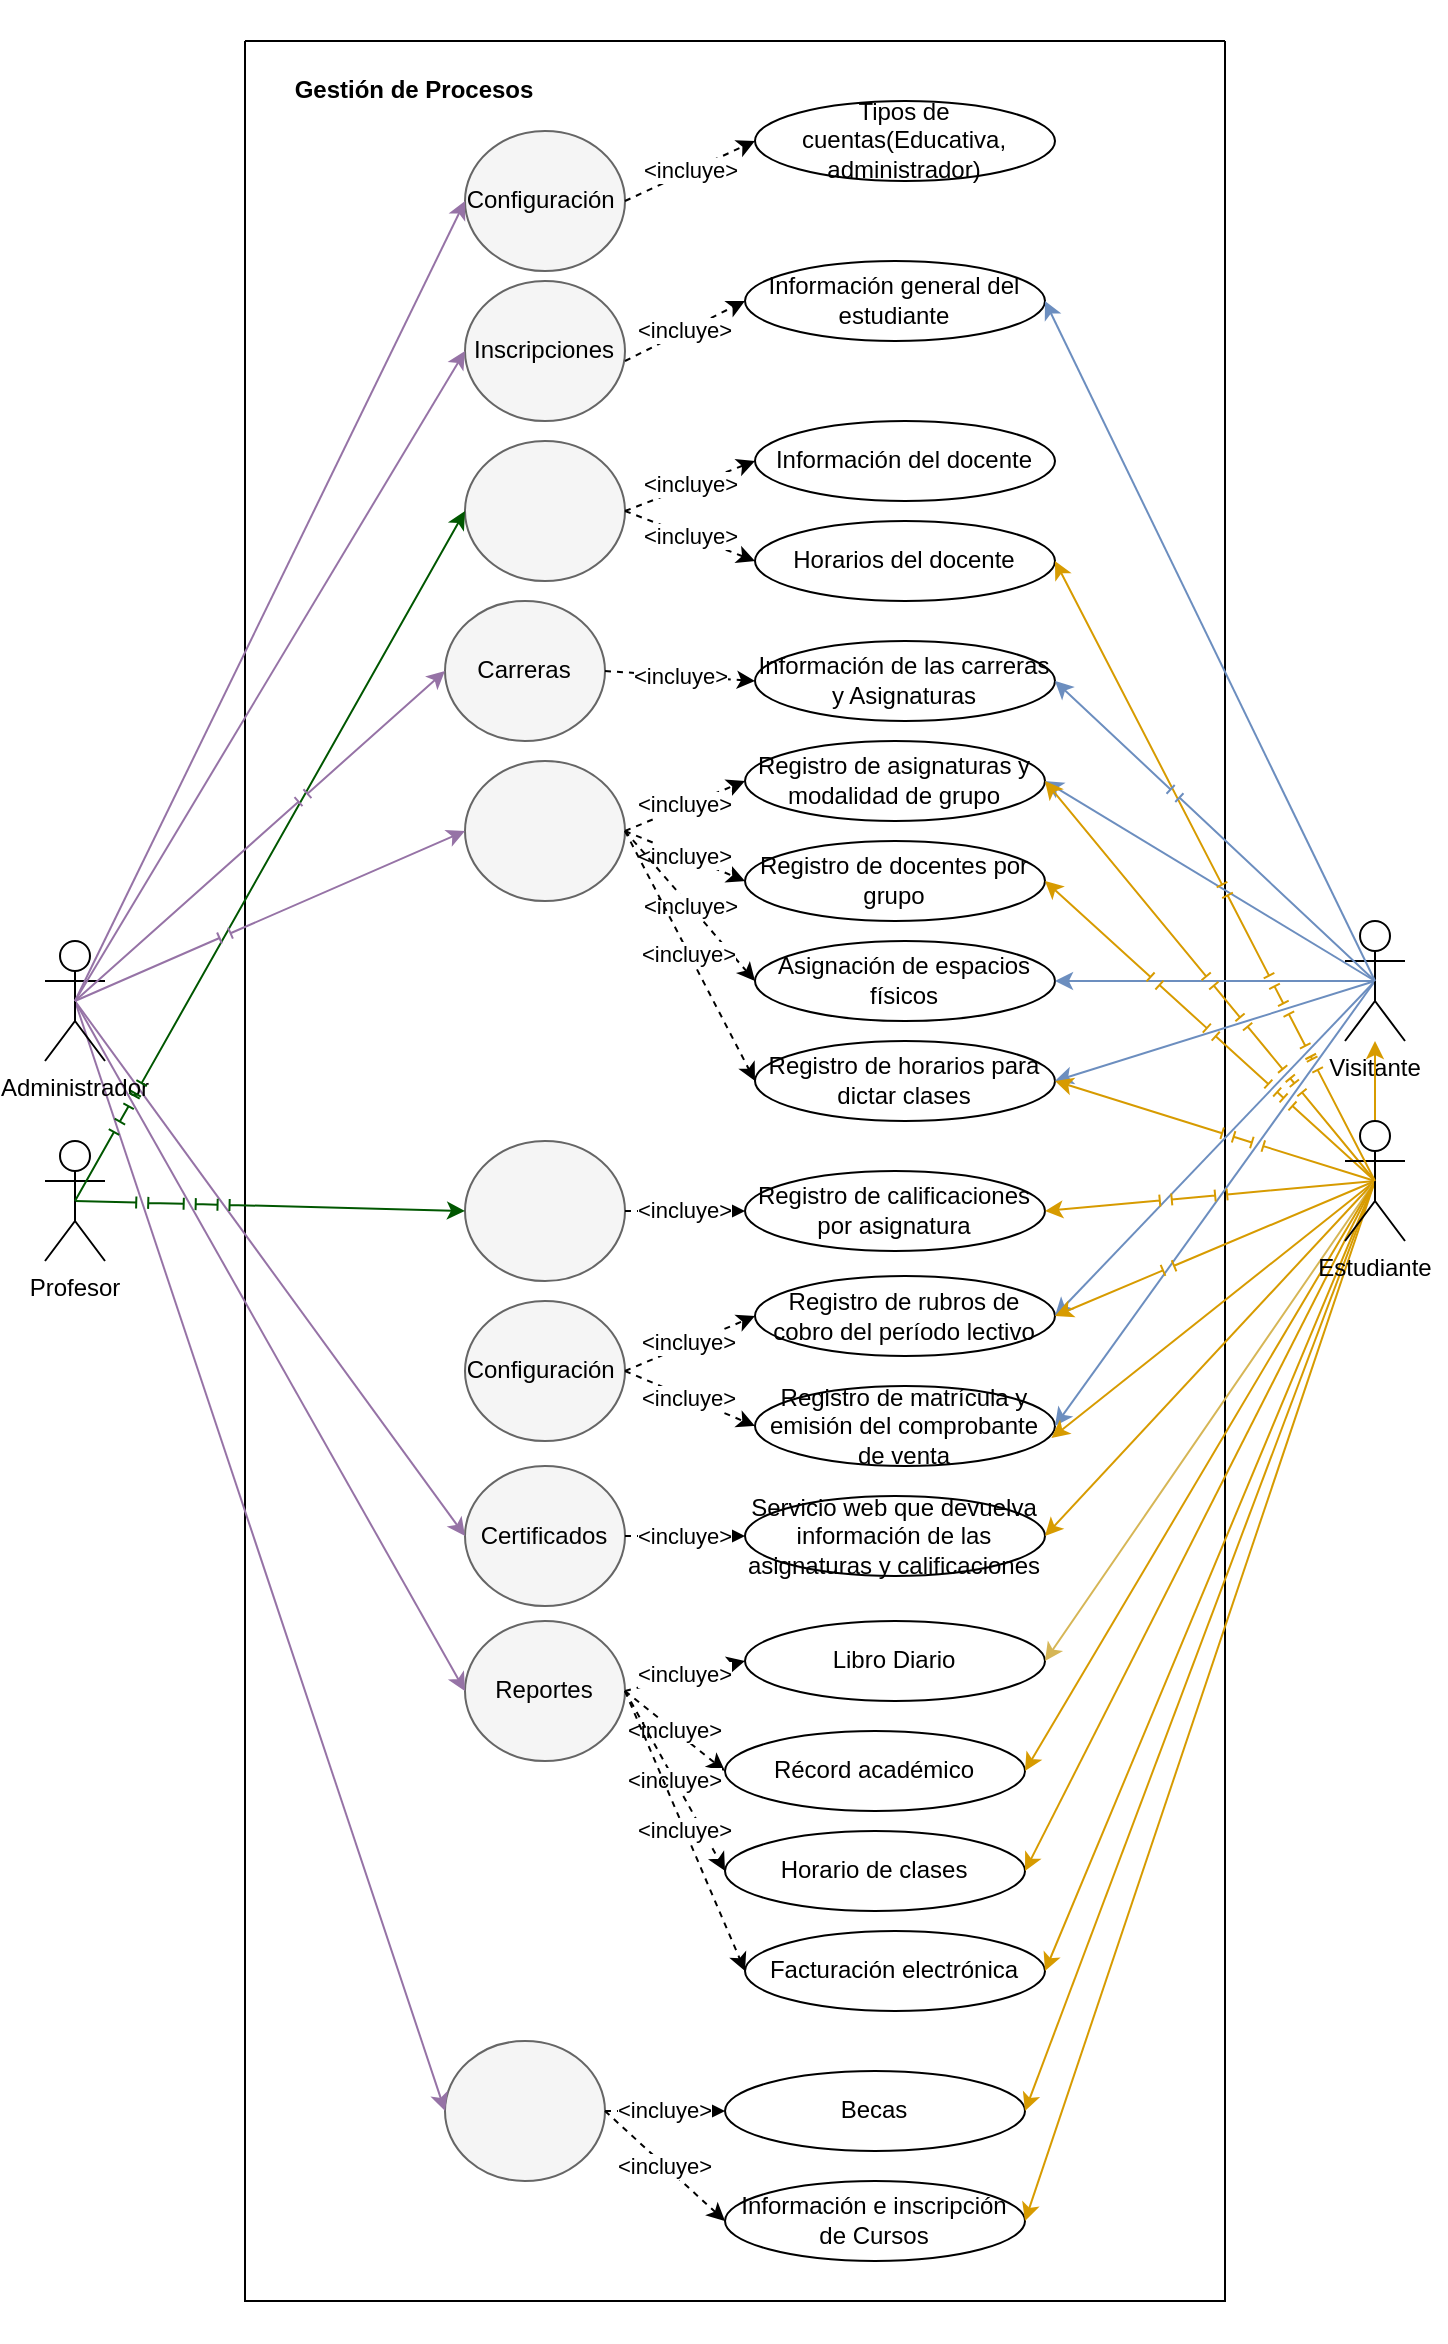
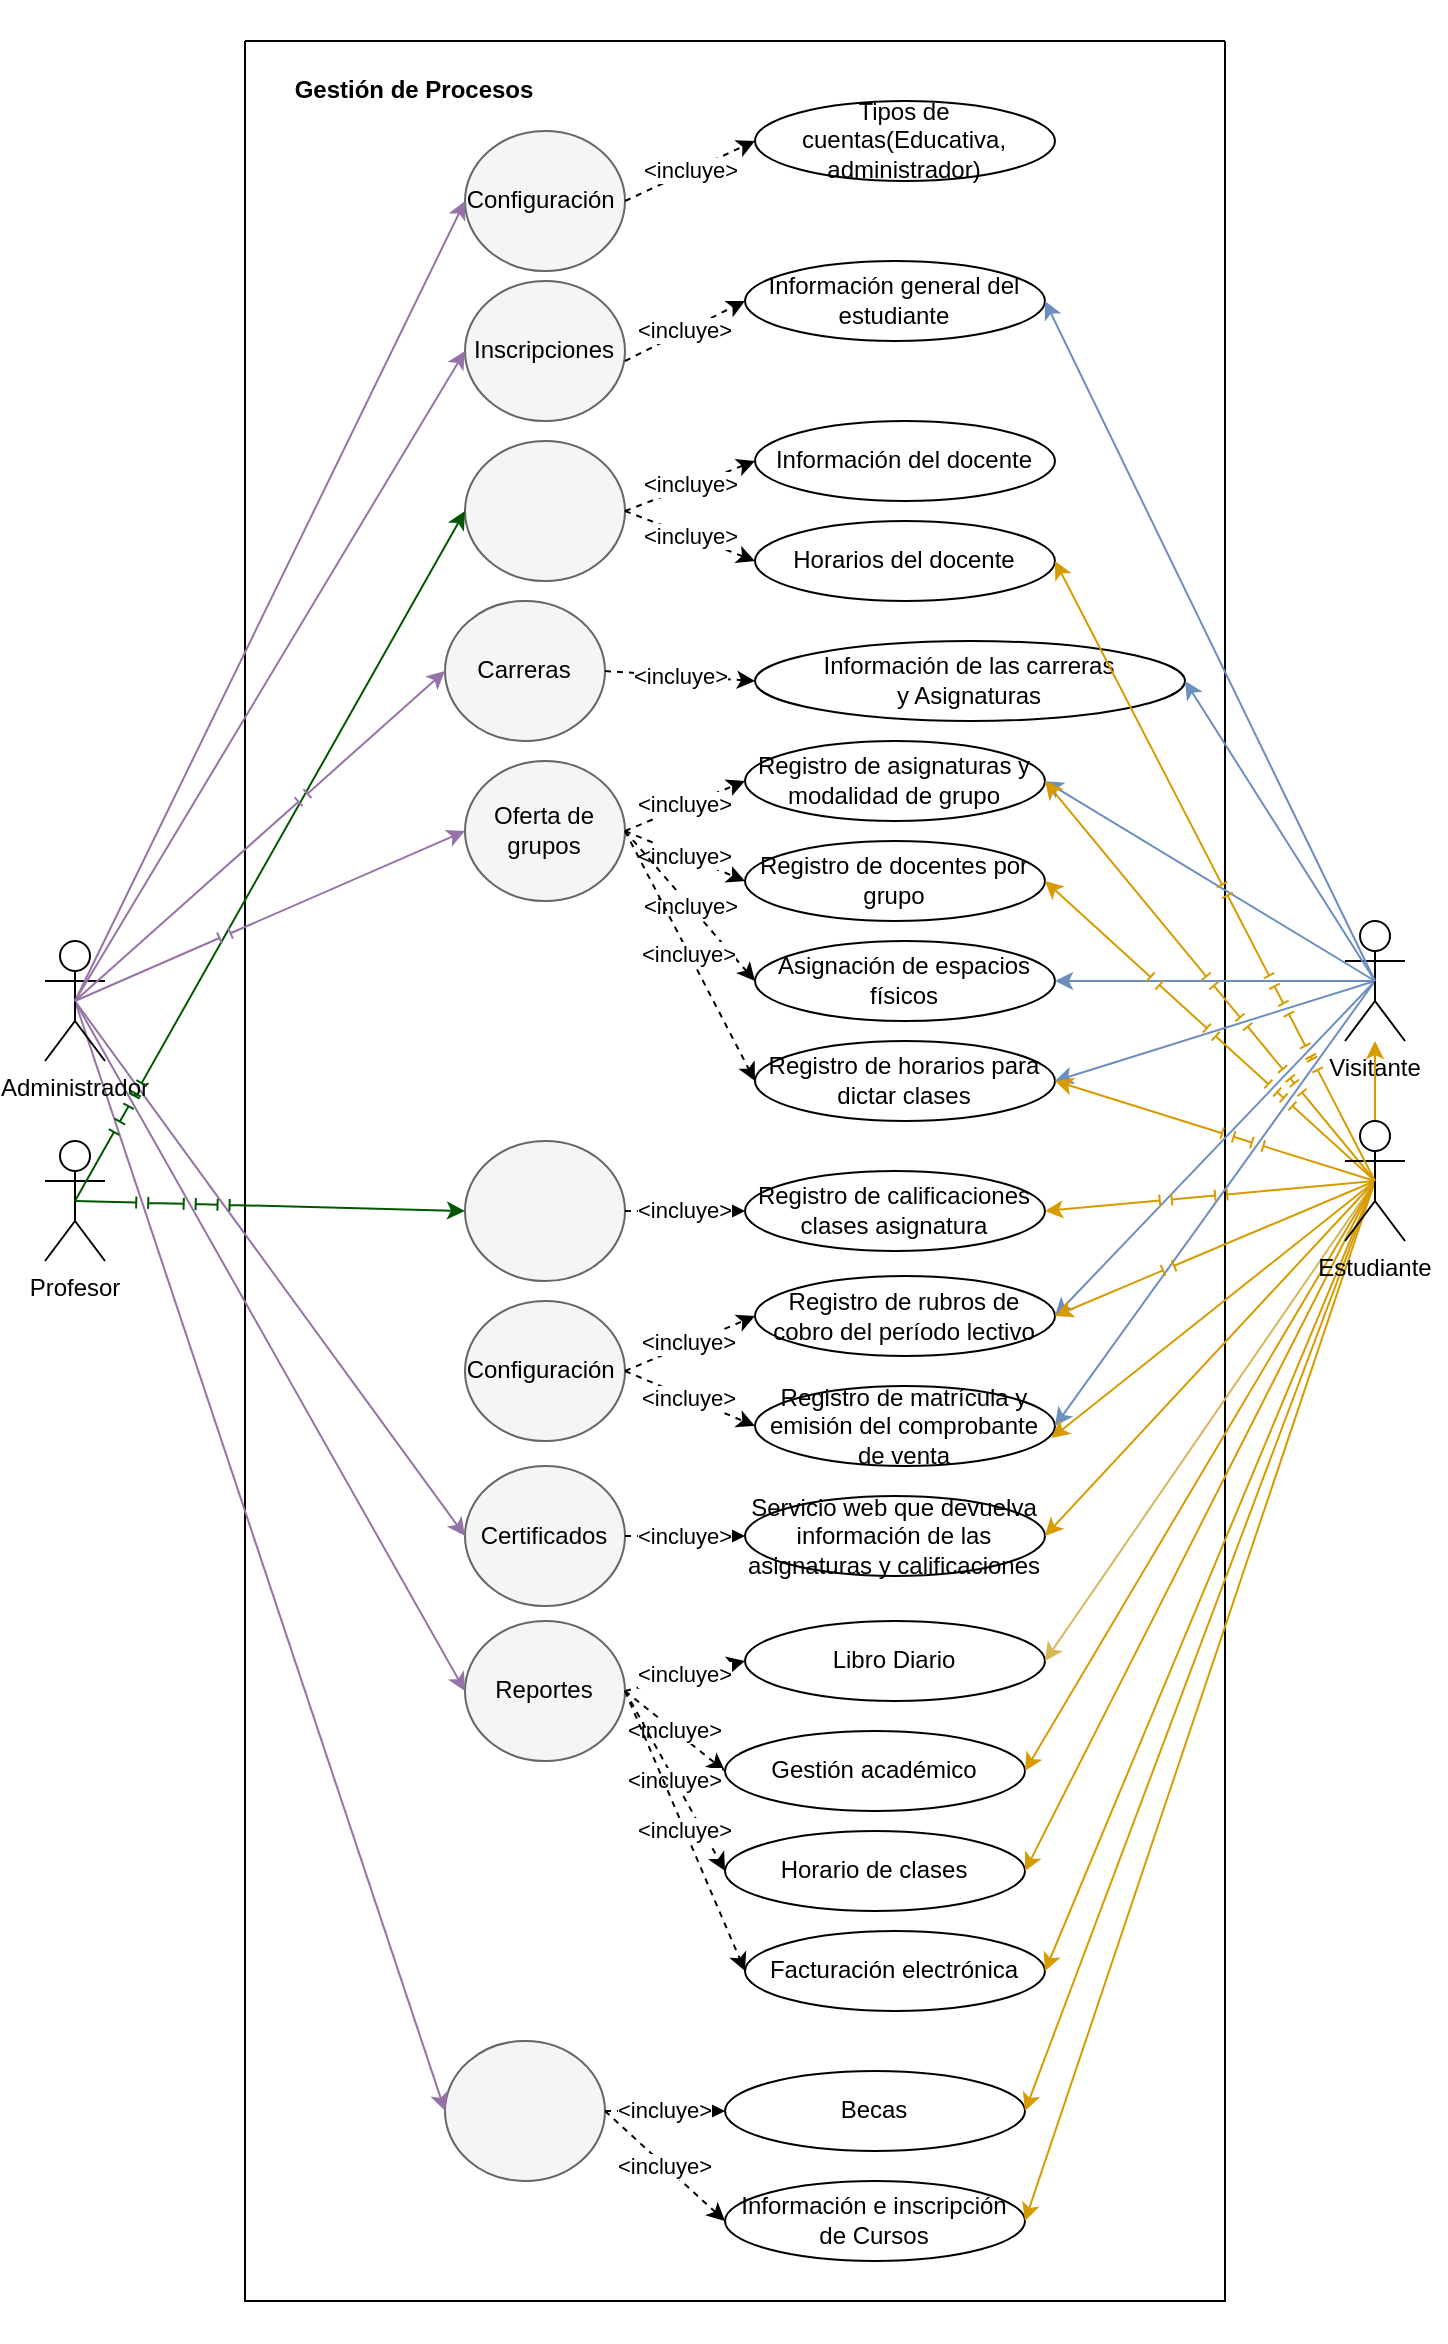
- <mxCell id="18" value="Información de las carreras&lt;br&gt;y Asignaturas" style="ellipse;whiteSpace=wrap;html=1;" vertex="1" parent="2"><mxGeometry x="255" y="300" width="150" height="40" as="geometry" /></mxCell>
+ <mxCell id="18" value="Información de las carreras&lt;br&gt;y Asignaturas" style="ellipse;whiteSpace=wrap;html=1;" vertex="1" parent="2"><mxGeometry x="255" y="300" width="215" height="40" as="geometry" /></mxCell>
+ <mxCell id="21" value="Oferta de grupos" style="text;html=1;strokeColor=none;fillColor=none;align=center;verticalAlign=middle;whiteSpace=wrap;rounded=0;" vertex="1" parent="2"><mxGeometry x="120" y="380" width="60" height="30" as="geometry" /></mxCell>
- <mxCell id="34" value="Registro de calificaciones por asignatura" style="ellipse;whiteSpace=wrap;html=1;" vertex="1" parent="2"><mxGeometry x="250" y="565" width="150" height="40" as="geometry" /></mxCell>
+ <mxCell id="34" value="Registro de calificaciones clases asignatura" style="ellipse;whiteSpace=wrap;html=1;" vertex="1" parent="2"><mxGeometry x="250" y="565" width="150" height="40" as="geometry" /></mxCell>
- <mxCell id="48" value="Récord académico" style="ellipse;whiteSpace=wrap;html=1;" vertex="1" parent="2"><mxGeometry x="240" y="845" width="150" height="40" as="geometry" /></mxCell>
+ <mxCell id="48" value="Gestión académico" style="ellipse;whiteSpace=wrap;html=1;" vertex="1" parent="2"><mxGeometry x="240" y="845" width="150" height="40" as="geometry" /></mxCell>
